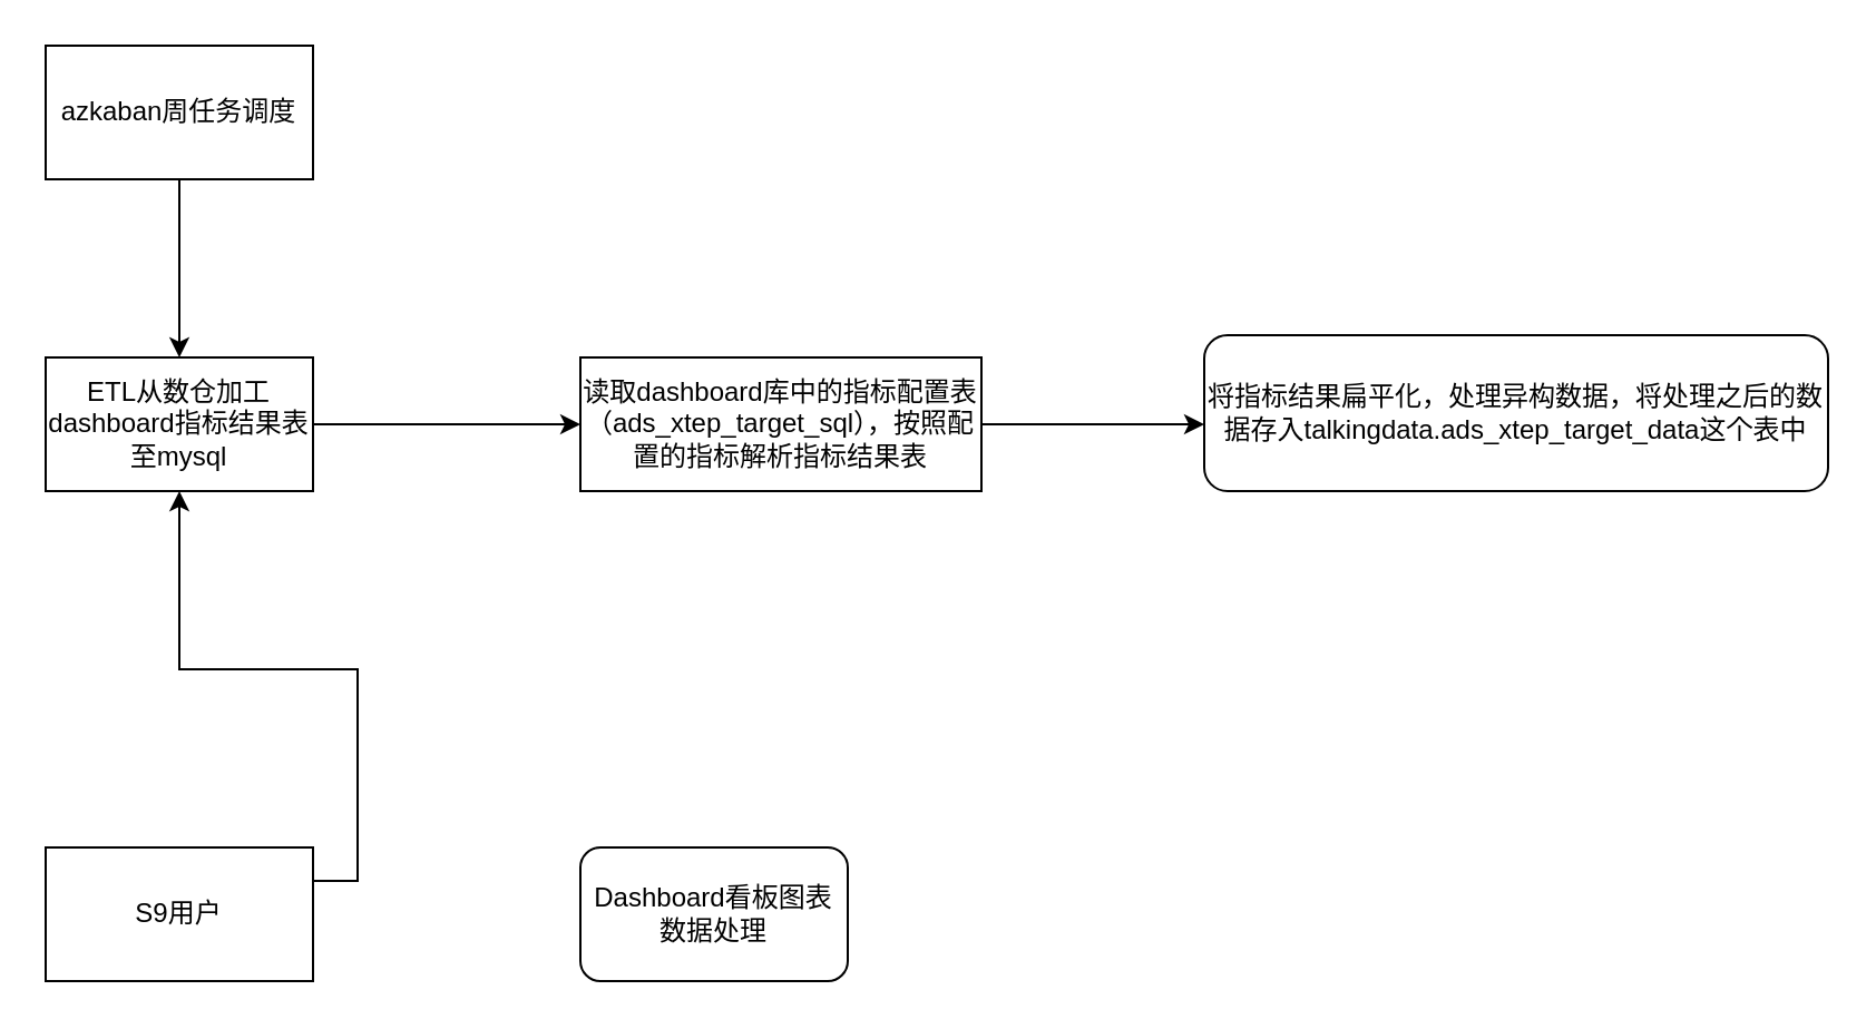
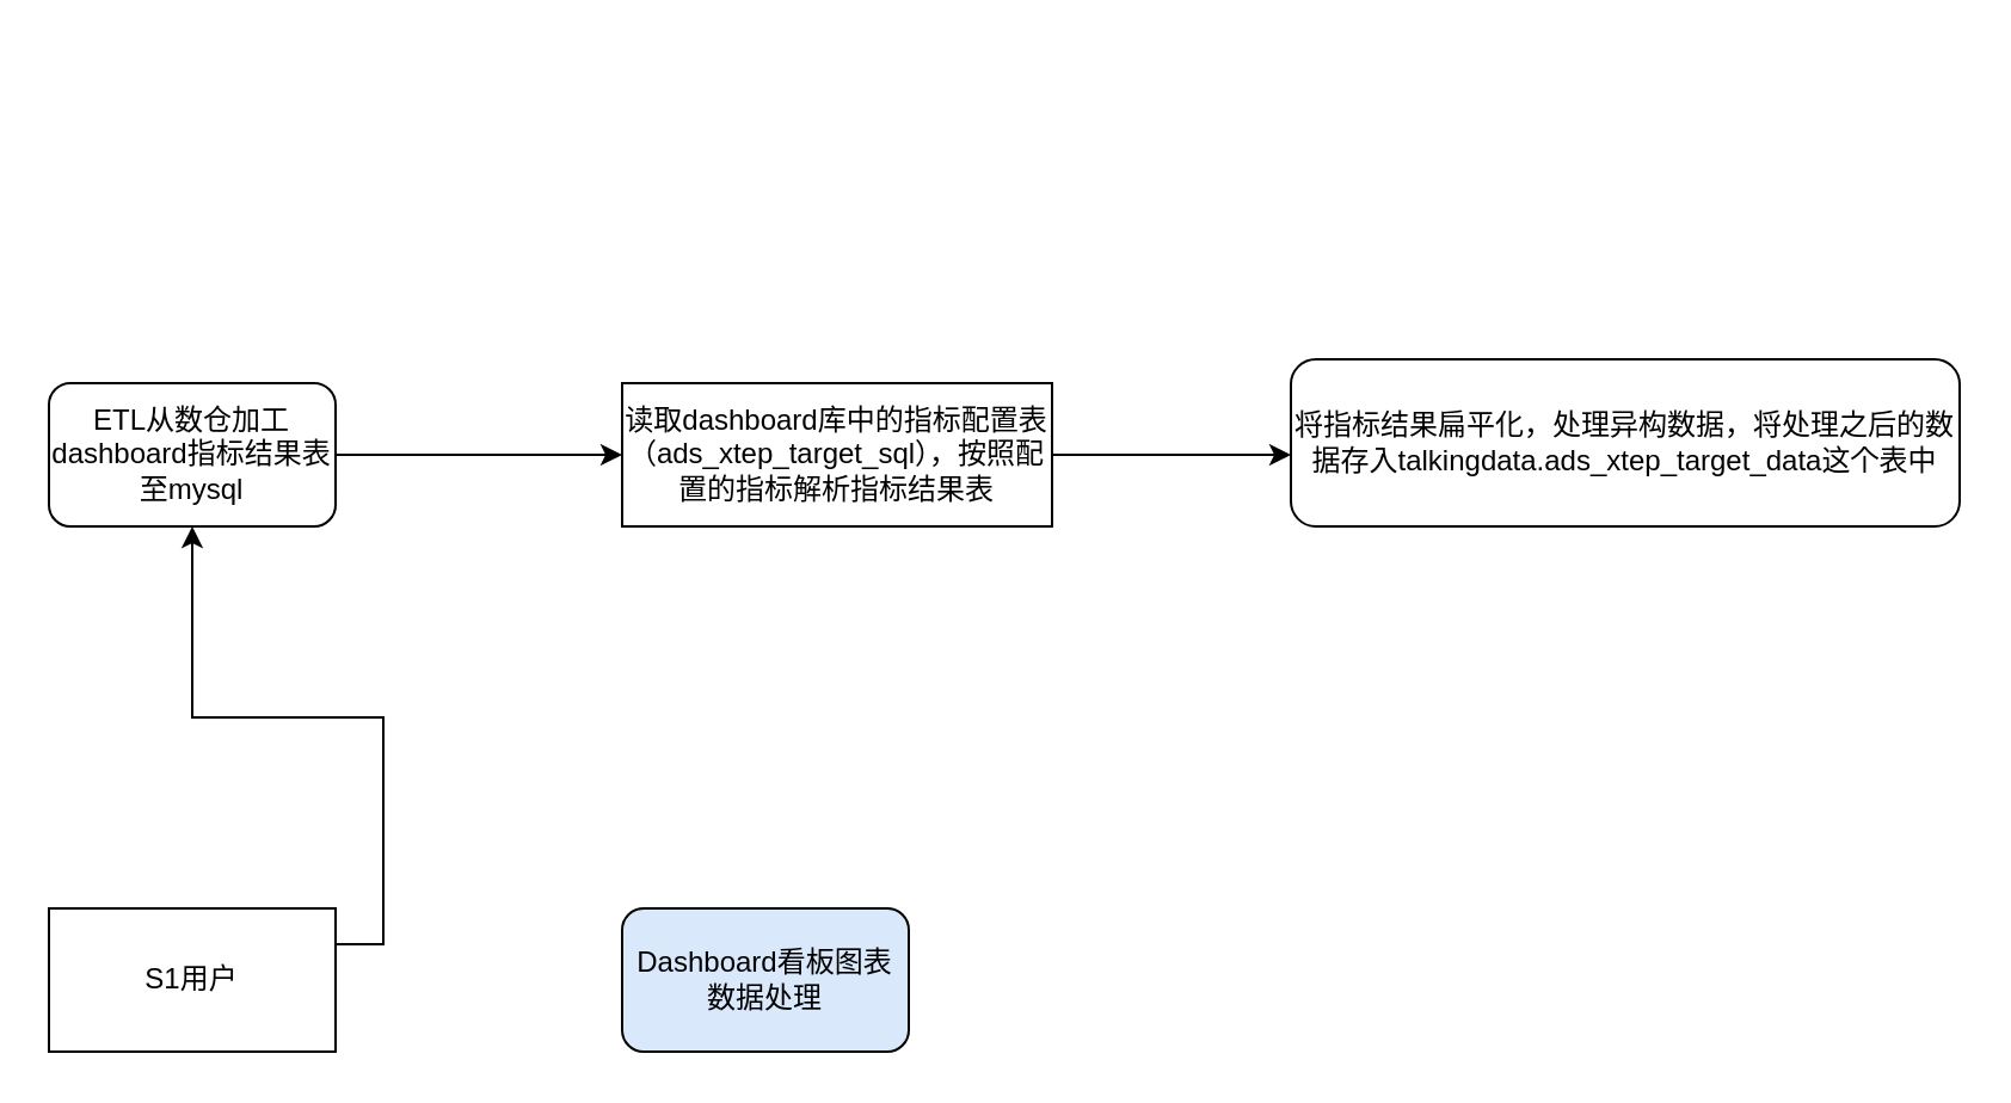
- <mxCell id="7" value="azkaban周任务调度" style="rounded=0;whiteSpace=wrap;html=1;" vertex="1" parent="1"><mxGeometry x="20" y="20" width="120" height="60" as="geometry" /></mxCell>
- <mxCell id="6" style="edgeStyle=orthogonalEdgeStyle;rounded=0;orthogonalLoop=1;jettySize=auto;html=1;exitX=0.5;exitY=1;exitDx=0;exitDy=0;" edge="1" parent="1" source="7" target="3"><mxGeometry relative="1" as="geometry" /></mxCell>
- <mxCell id="3" value="ETL从数仓加工dashboard指标结果表至mysql" style="rounded=0;whiteSpace=wrap;html=1;" vertex="1" parent="1"><mxGeometry x="20" y="160" width="120" height="60" as="geometry" /></mxCell>
+ <mxCell id="3" value="ETL从数仓加工dashboard指标结果表至mysql" style="whiteSpace=wrap;html=1;rounded=1;" vertex="1" parent="1"><mxGeometry x="20" y="160" width="120" height="60" as="geometry" /></mxCell>
- <mxCell id="9" value="S9用户" style="rounded=0;whiteSpace=wrap;html=1;" vertex="1" parent="1"><mxGeometry x="20" y="380" width="120" height="60" as="geometry" /></mxCell>
+ <mxCell id="9" value="S1用户" style="rounded=0;whiteSpace=wrap;html=1;" vertex="1" parent="1"><mxGeometry x="20" y="380" width="120" height="60" as="geometry" /></mxCell>
- <mxCell id="10" value="Dashboard看板图表数据处理" style="rounded=1;whiteSpace=wrap;html=1;" vertex="1" parent="1"><mxGeometry x="260" y="380" width="120" height="60" as="geometry" /></mxCell>
+ <mxCell id="10" value="Dashboard看板图表数据处理" style="rounded=1;whiteSpace=wrap;html=1;fillColor=#dae8fc;" vertex="1" parent="1"><mxGeometry x="260" y="380" width="120" height="60" as="geometry" /></mxCell>
